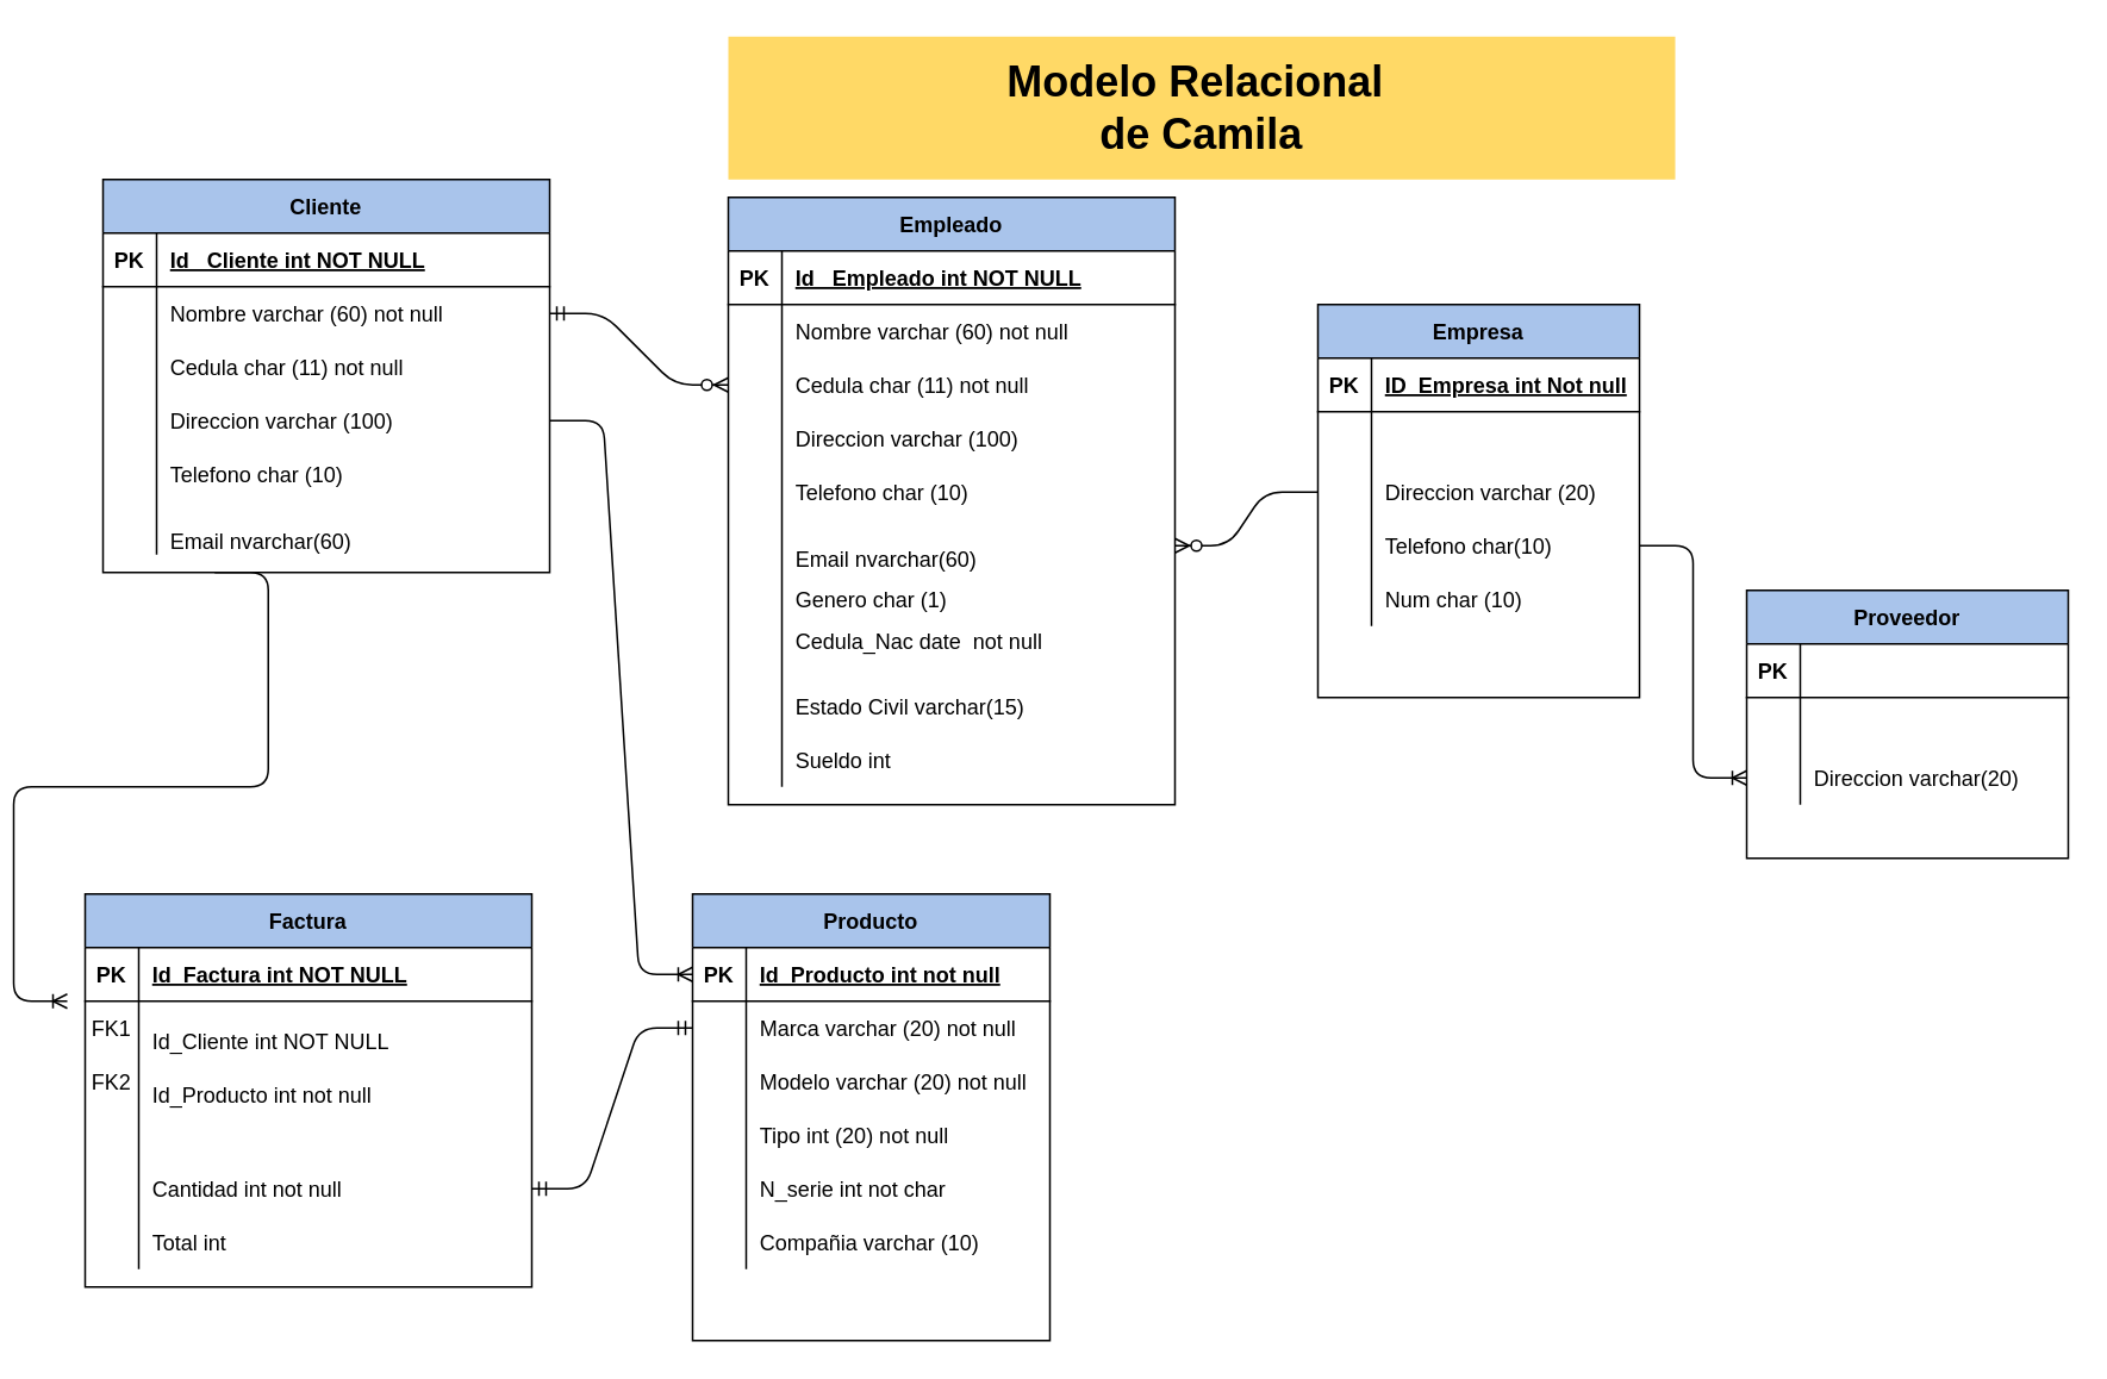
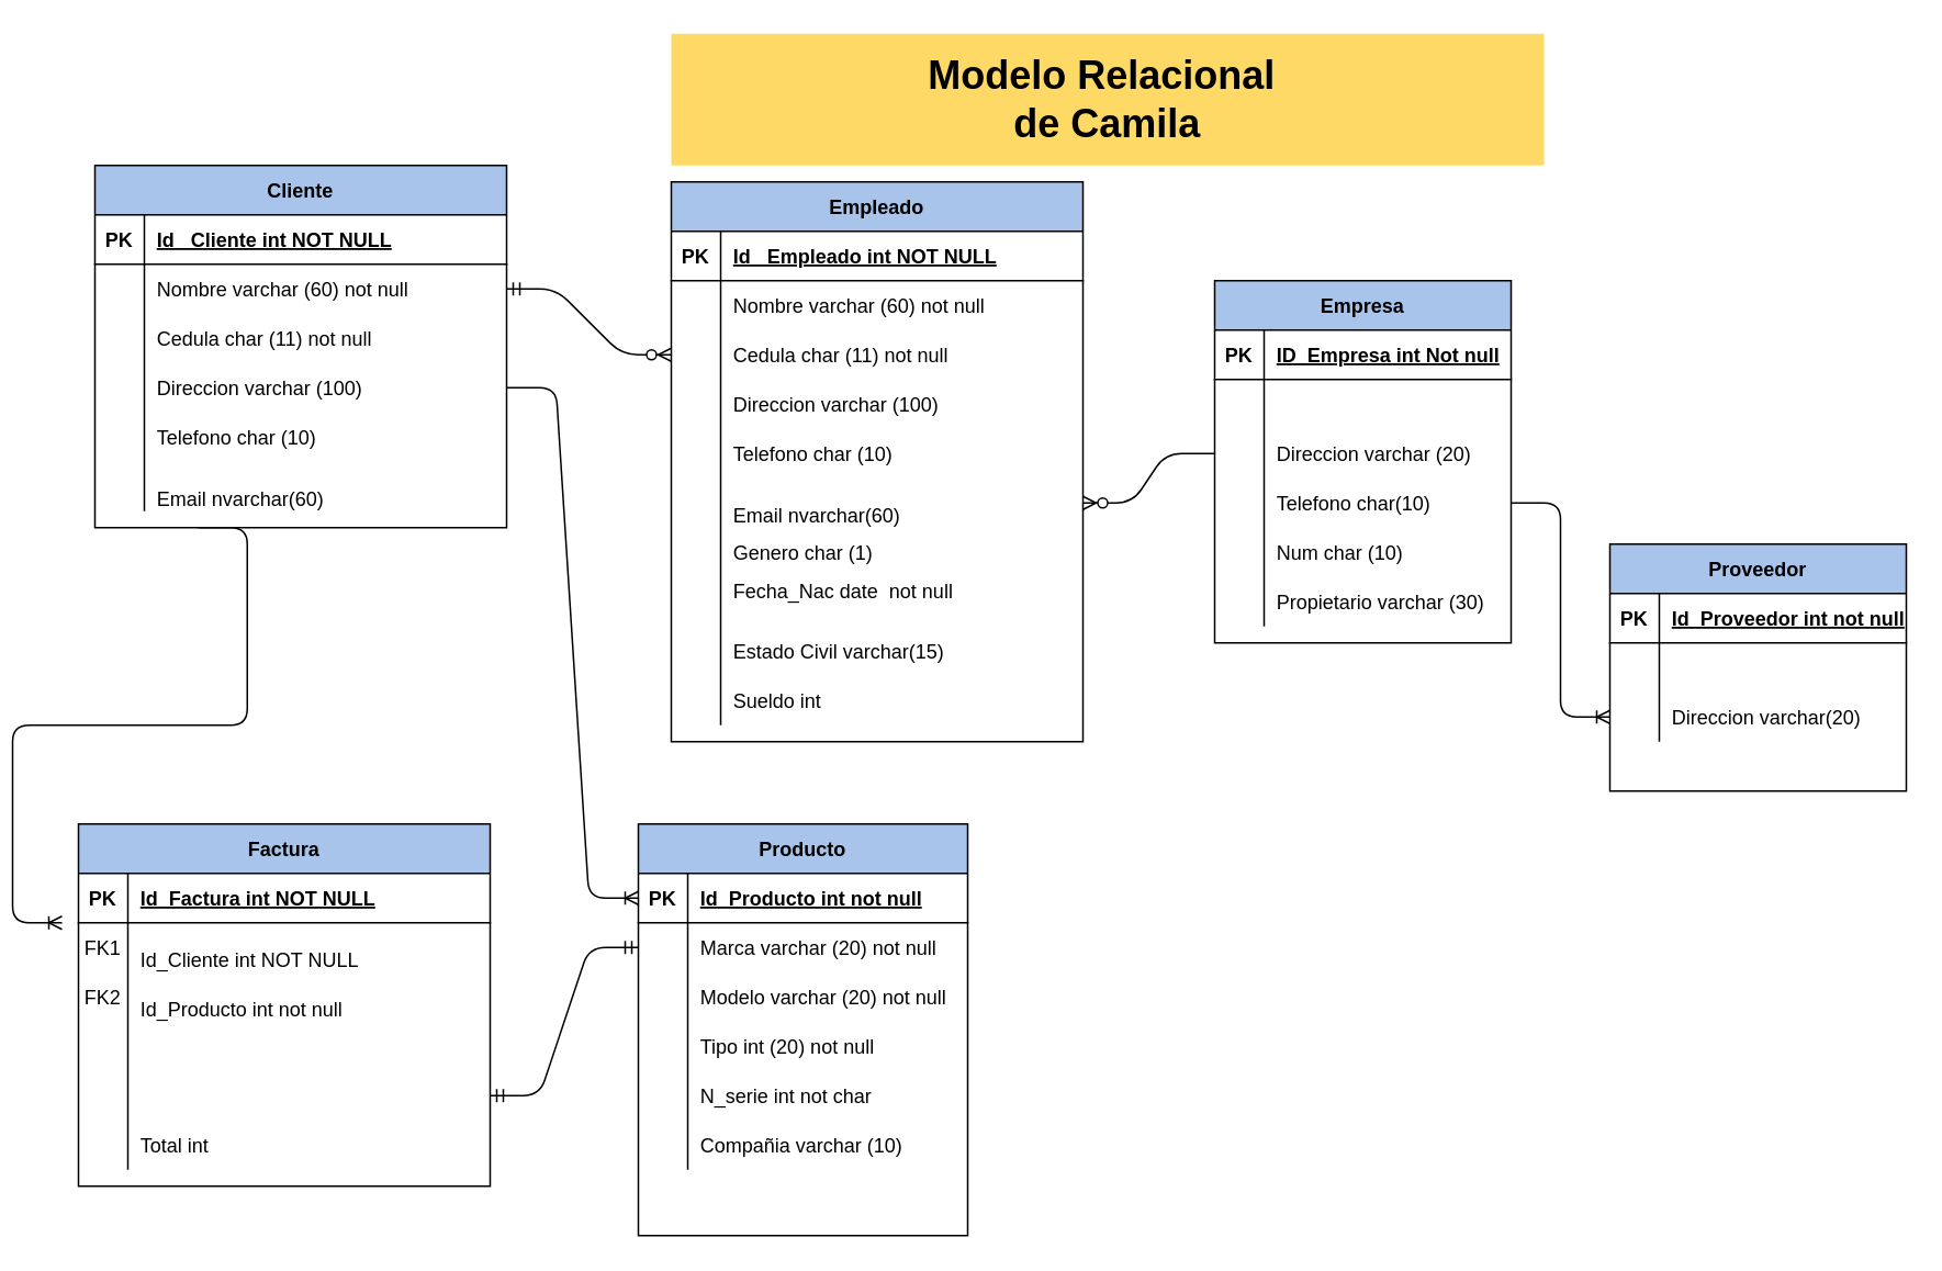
- <mxCell id="63" value="Cedula_Nac date  not null&#10;" style="shape=partialRectangle;connectable=0;fillColor=none;top=0;left=0;bottom=0;right=0;align=left;spacingLeft=6;overflow=hidden;" vertex="1" parent="61"><mxGeometry x="30" width="220" height="30" as="geometry" /></mxCell>
+ <mxCell id="63" value="Fecha_Nac date  not null&#10;" style="shape=partialRectangle;connectable=0;fillColor=none;top=0;left=0;bottom=0;right=0;align=left;spacingLeft=6;overflow=hidden;" vertex="1" parent="61"><mxGeometry x="30" width="220" height="30" as="geometry" /></mxCell>
+ <mxCell id="87" value="Propietario varchar (30)" style="shape=partialRectangle;connectable=0;fillColor=none;top=0;left=0;bottom=0;right=0;align=left;spacingLeft=6;overflow=hidden;" vertex="1" parent="85"><mxGeometry x="30" width="150" height="30" as="geometry" /></mxCell>
+ <mxCell id="91" value="Id_Proveedor int not null" style="shape=partialRectangle;connectable=0;fillColor=none;top=0;left=0;bottom=0;right=0;align=left;spacingLeft=6;fontStyle=5;overflow=hidden;" vertex="1" parent="89"><mxGeometry x="30" width="150" height="30" as="geometry" /></mxCell>
- <mxCell id="16" value="Cantidad int not null" style="shape=partialRectangle;connectable=0;fillColor=none;top=0;left=0;bottom=0;right=0;align=left;spacingLeft=6;overflow=hidden;" vertex="1" parent="14"><mxGeometry x="30" width="220" height="30" as="geometry" /></mxCell>
